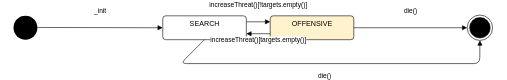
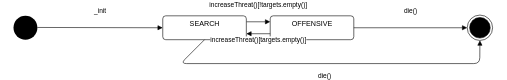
- <mxCell id="6" value="OFFENSIVE" style="html=1;align=center;verticalAlign=top;rounded=1;absoluteArcSize=1;arcSize=10;dashed=0;fillColor=#fff2cc;" parent="1" vertex="1"><mxGeometry x="450" y="22" width="140" height="40" as="geometry" /></mxCell>
+ <mxCell id="6" value="OFFENSIVE" style="html=1;align=center;verticalAlign=top;rounded=1;absoluteArcSize=1;arcSize=10;dashed=0;" parent="1" vertex="1"><mxGeometry x="450" y="22" width="140" height="40" as="geometry" /></mxCell>
